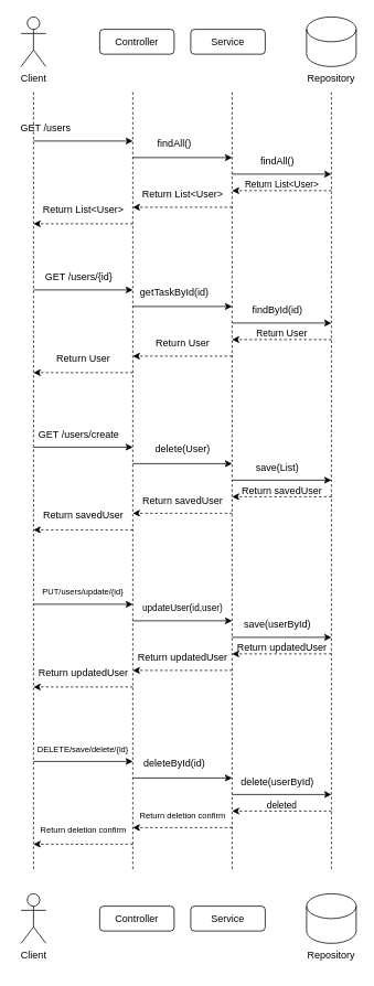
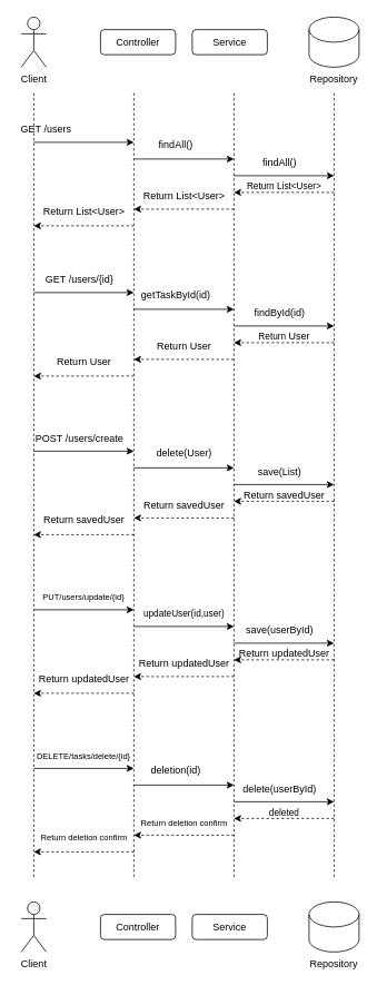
- <mxCell id="41" value="GET /users/create" style="text;html=1;align=center;verticalAlign=middle;whiteSpace=wrap;rounded=0;" vertex="1" parent="1"><mxGeometry x="40" y="510" width="110" height="30" as="geometry" /></mxCell>
+ <mxCell id="41" value="POST /users/create" style="text;html=1;align=center;verticalAlign=middle;whiteSpace=wrap;rounded=0;" vertex="1" parent="1"><mxGeometry x="40" y="510" width="110" height="30" as="geometry" /></mxCell>
- <mxCell id="65" value="&lt;font style=&quot;font-size: 10px;&quot;&gt;DELETE/save/delete/{id}&lt;/font&gt;" style="text;html=1;align=center;verticalAlign=middle;whiteSpace=wrap;rounded=0;" vertex="1" parent="1"><mxGeometry x="45" y="890" width="110" height="30" as="geometry" /></mxCell>
+ <mxCell id="65" value="&lt;font style=&quot;font-size: 10px;&quot;&gt;DELETE/tasks/delete/{id}&lt;/font&gt;" style="text;html=1;align=center;verticalAlign=middle;whiteSpace=wrap;rounded=0;" vertex="1" parent="1"><mxGeometry x="45" y="890" width="110" height="30" as="geometry" /></mxCell>
- <mxCell id="69" value="deleteById(id)" style="text;html=1;align=center;verticalAlign=middle;resizable=0;points=[];autosize=1;strokeColor=none;fillColor=none;" vertex="1" parent="1"><mxGeometry x="160" y="908" width="100" height="30" as="geometry" /></mxCell>
+ <mxCell id="69" value="deletion(id)" style="text;html=1;align=center;verticalAlign=middle;resizable=0;points=[];autosize=1;strokeColor=none;fillColor=none;" vertex="1" parent="1"><mxGeometry x="160" y="908" width="100" height="30" as="geometry" /></mxCell>
